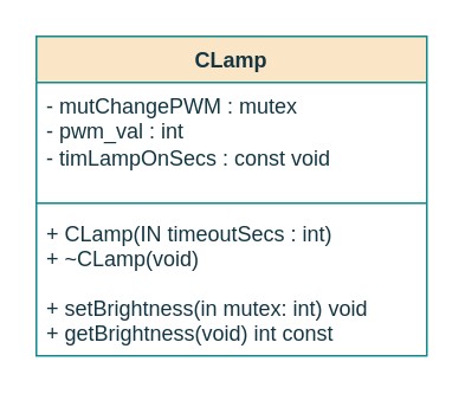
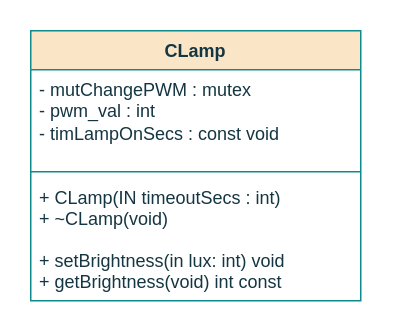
- <mxCell id="5" value="+ CLamp(IN timeoutSecs : int)&#10;+ ~CLamp(void)&#10;&#10;+ setBrightness(in mutex: int) void&#10;+ getBrightness(void) int const&#10;&#10;&#10;&#10;" style="text;strokeColor=none;fillColor=none;align=left;verticalAlign=top;spacingLeft=4;spacingRight=4;overflow=hidden;rotatable=0;points=[[0,0.5],[1,0.5]];portConstraint=eastwest;fontColor=#143642;" parent="2" vertex="1"><mxGeometry y="98" width="220" height="82" as="geometry" /></mxCell>
+ <mxCell id="5" value="+ CLamp(IN timeoutSecs : int)&#10;+ ~CLamp(void)&#10;&#10;+ setBrightness(in lux: int) void&#10;+ getBrightness(void) int const&#10;&#10;&#10;&#10;" style="text;strokeColor=none;fillColor=none;align=left;verticalAlign=top;spacingLeft=4;spacingRight=4;overflow=hidden;rotatable=0;points=[[0,0.5],[1,0.5]];portConstraint=eastwest;fontColor=#143642;" parent="2" vertex="1"><mxGeometry y="98" width="220" height="82" as="geometry" /></mxCell>
